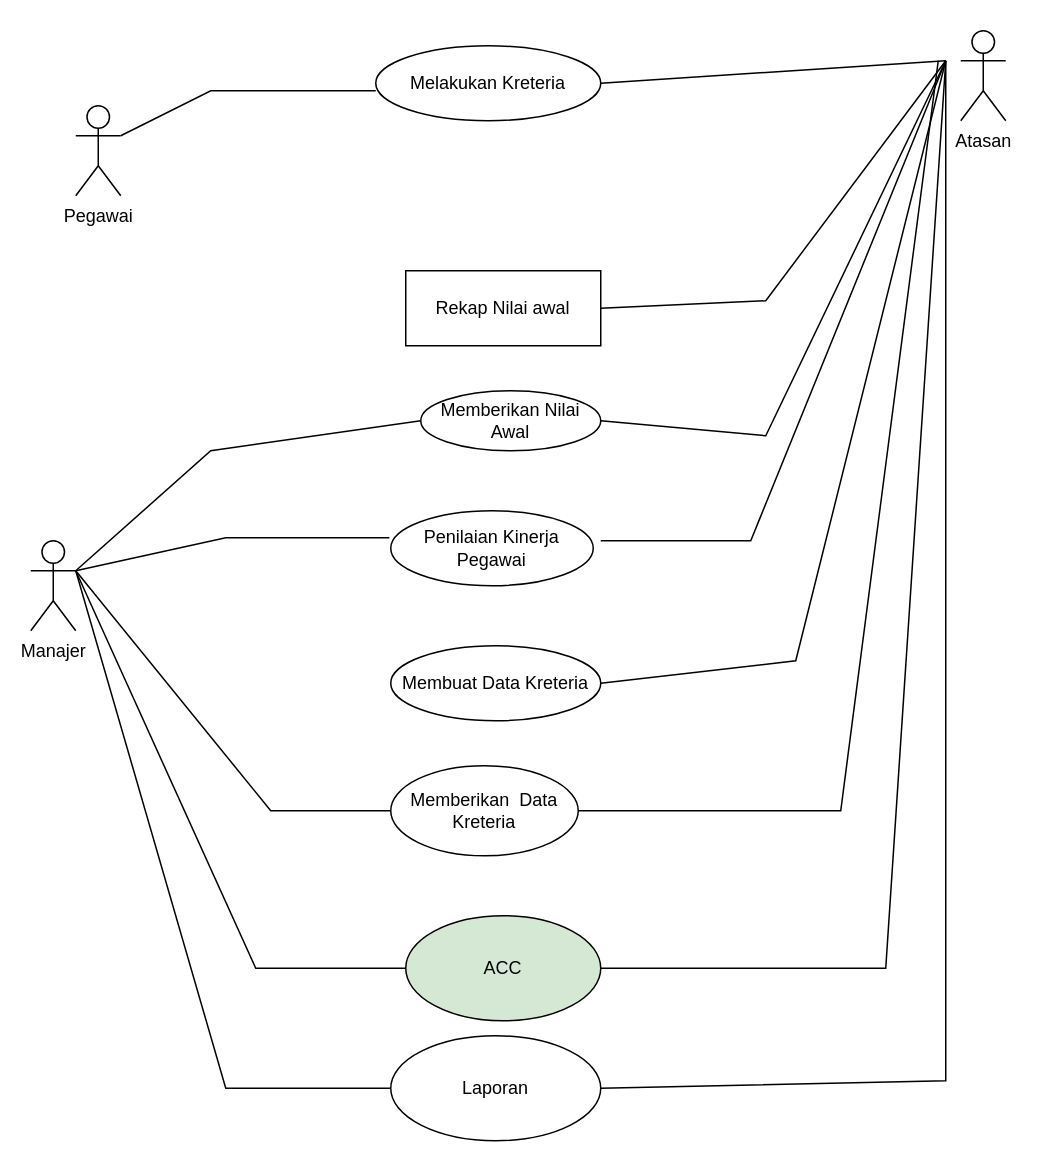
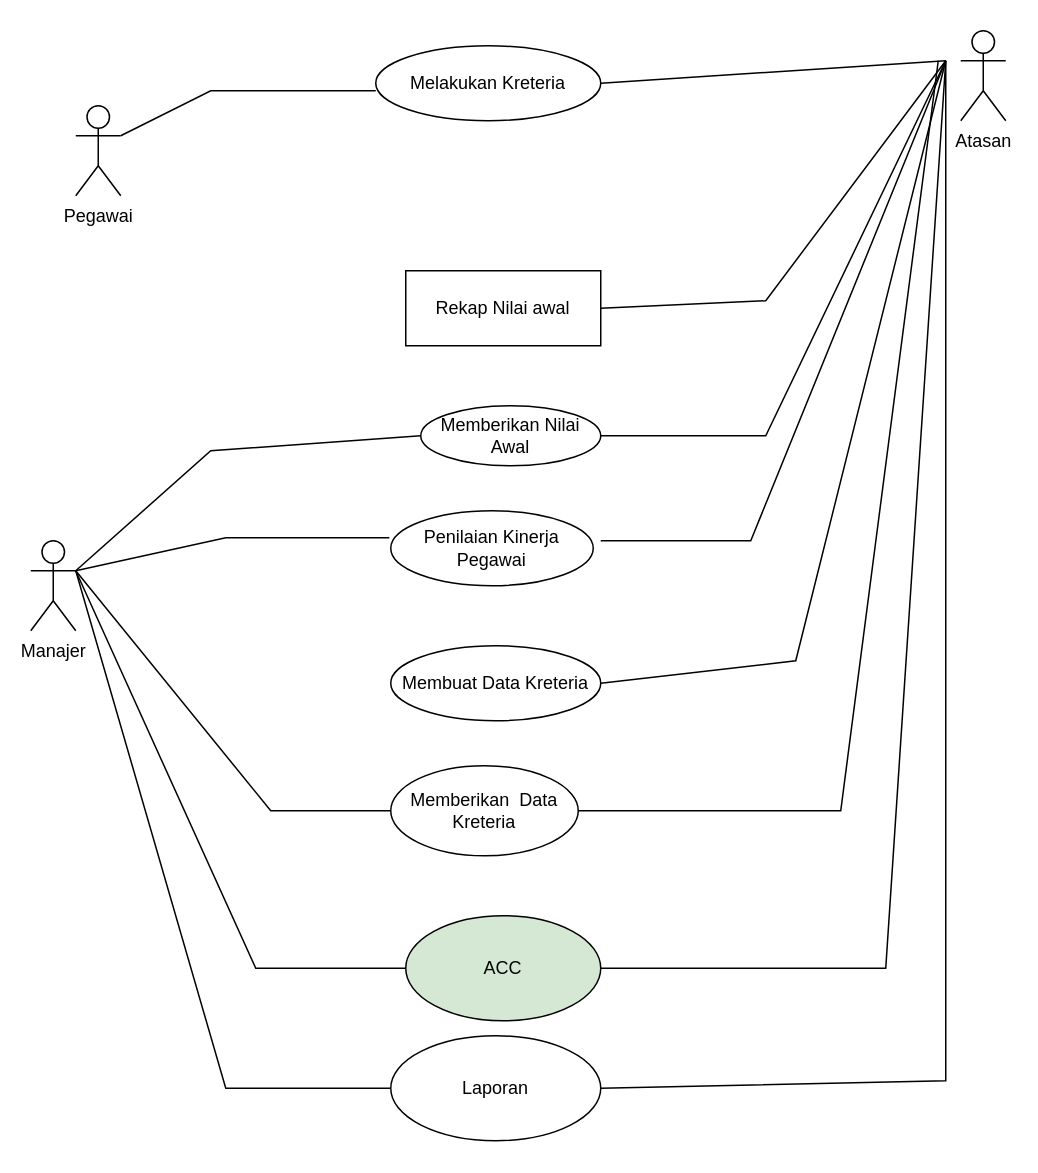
- <mxCell id="9" value="Memberikan Nilai Awal" style="ellipse;whiteSpace=wrap;html=1;" vertex="1" parent="1"><mxGeometry x="280" y="260" width="120" height="40" as="geometry" /></mxCell>
+ <mxCell id="9" value="Memberikan Nilai Awal" style="ellipse;whiteSpace=wrap;html=1;" vertex="1" parent="1"><mxGeometry x="280" y="270" width="120" height="40" as="geometry" /></mxCell>
